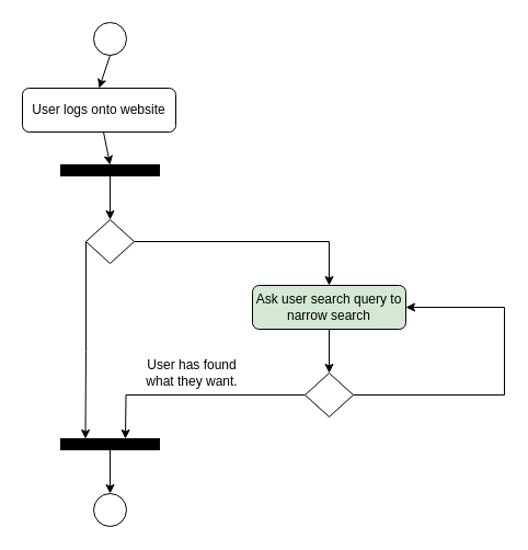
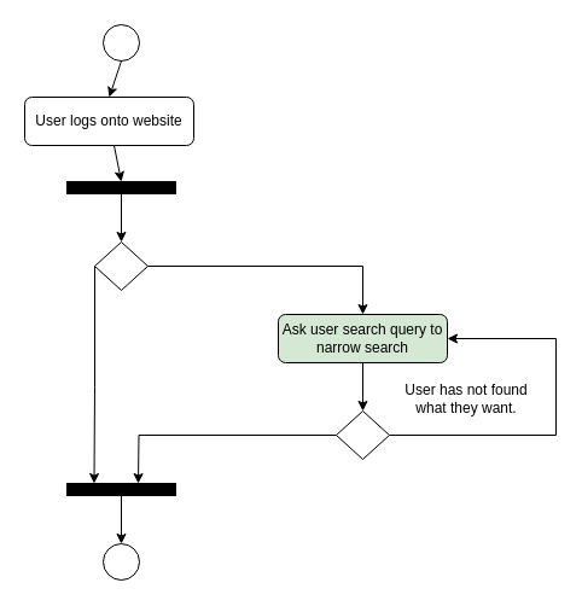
+ <mxCell id="20" value="User has not found what they want." style="text;html=1;strokeColor=none;fillColor=none;align=center;verticalAlign=middle;whiteSpace=wrap;rounded=0;" vertex="1" parent="1"><mxGeometry x="322" y="310" width="128" height="40" as="geometry" /></mxCell>
- <mxCell id="19" value="User has found what they want." style="text;html=1;strokeColor=none;fillColor=none;align=center;verticalAlign=middle;whiteSpace=wrap;rounded=0;" vertex="1" parent="1"><mxGeometry x="130" y="320" width="90" height="40" as="geometry" /></mxCell>
